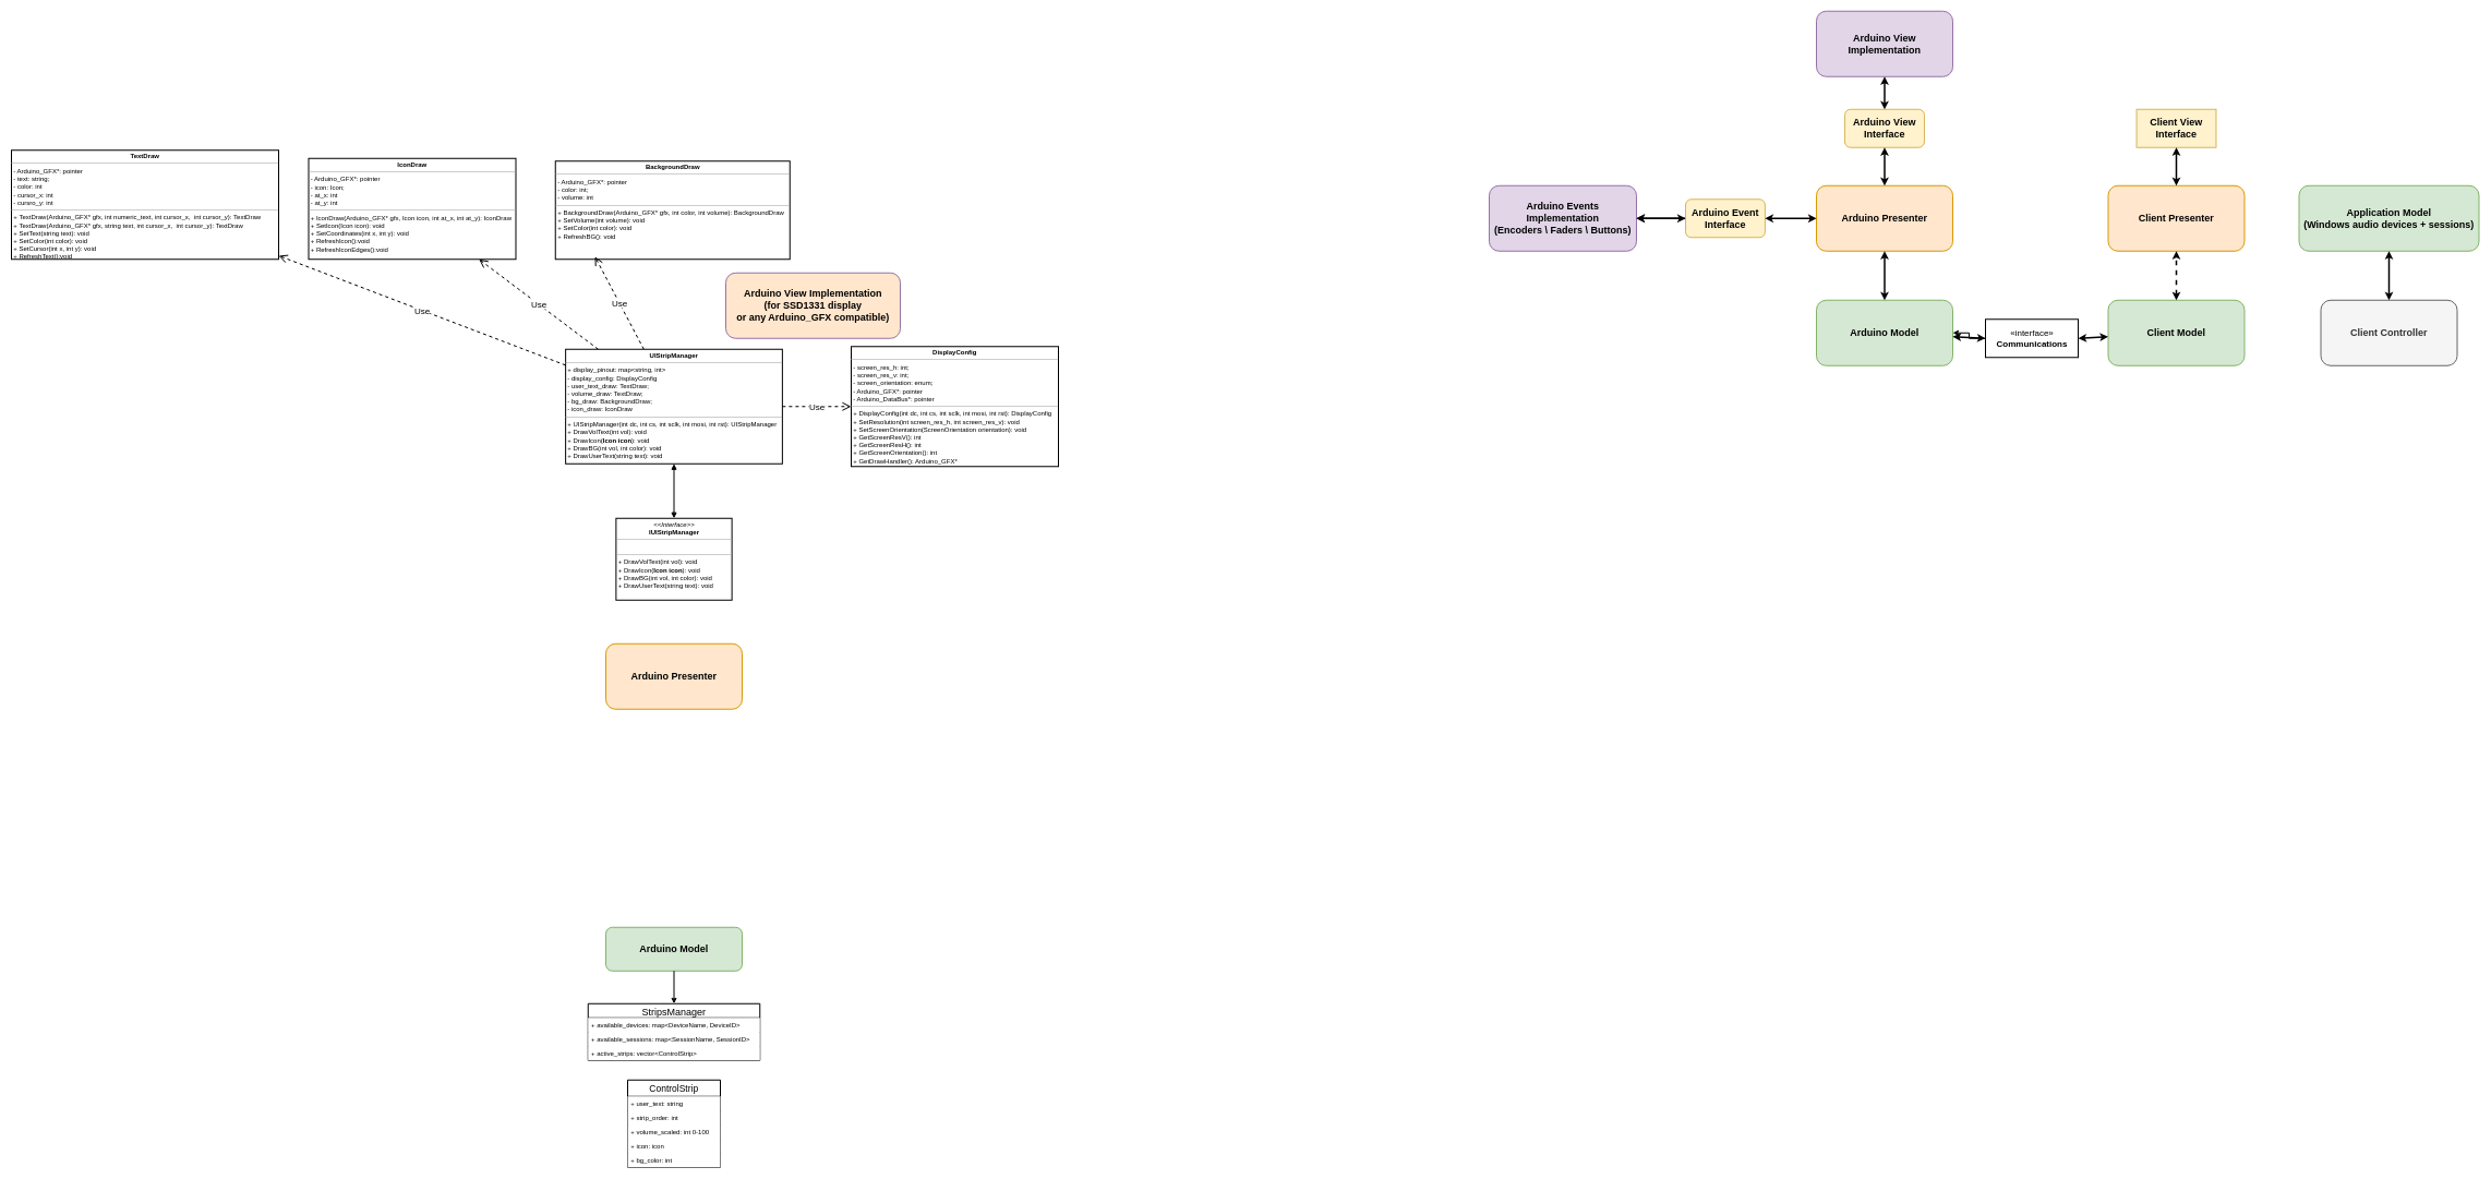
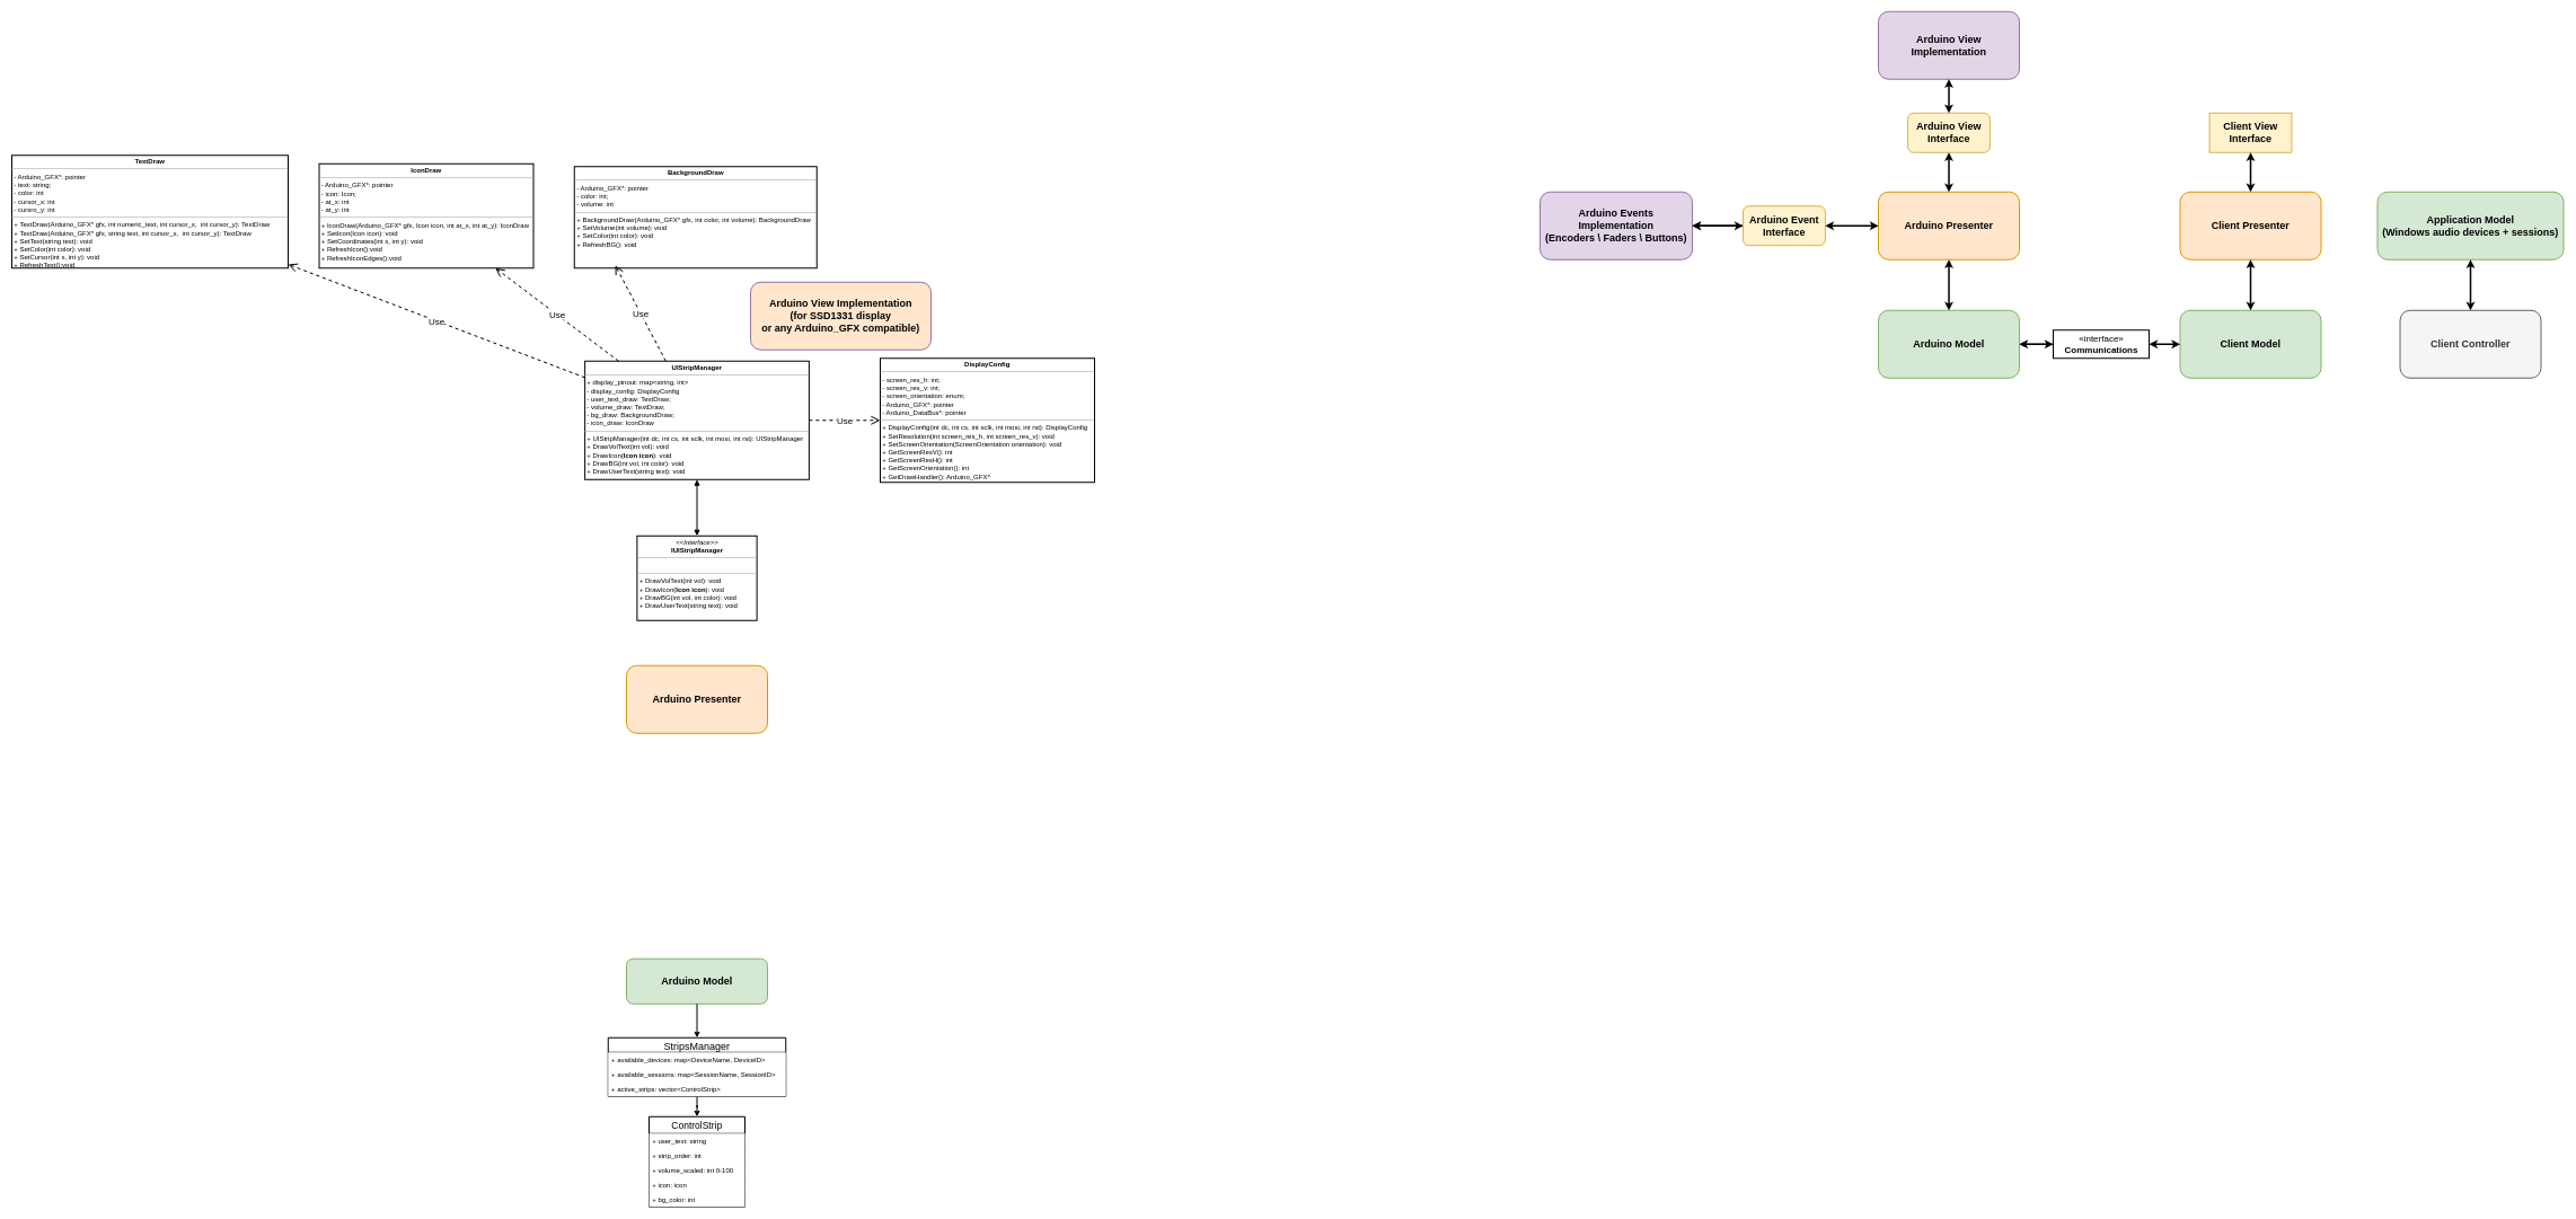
- <mxCell id="20" value="" style="endArrow=classic;startArrow=classic;html=1;fontFamily=Helvetica;fontSize=18;strokeWidth=3;exitX=0.5;exitY=0;exitDx=0;exitDy=0;entryX=0.5;entryY=1;entryDx=0;entryDy=0;dashed=1;" parent="1" source="3" target="11" edge="1"><mxGeometry width="50" height="50" relative="1" as="geometry"><mxPoint x="4000" y="350" as="sourcePoint" /><mxPoint x="4000.015" as="targetPoint" y="280" /></mxGeometry></mxCell>
+ <mxCell id="20" value="" style="endArrow=classic;startArrow=classic;html=1;fontFamily=Helvetica;fontSize=18;strokeWidth=3;exitX=0.5;exitY=0;exitDx=0;exitDy=0;entryX=0.5;entryY=1;entryDx=0;entryDy=0;" parent="1" source="3" target="11" edge="1"><mxGeometry width="50" height="50" relative="1" as="geometry"><mxPoint x="4000" y="350" as="sourcePoint" /><mxPoint x="4000.015" as="targetPoint" y="280" /></mxGeometry></mxCell>
- <mxCell id="37" value="«interface»&lt;br&gt;&lt;b&gt;Communications&lt;/b&gt;" style="html=1;labelBackgroundColor=none;fontFamily=Helvetica;fontSize=16;strokeColor=default;strokeWidth=2;fillColor=default;" parent="1" vertex="1"><mxGeometry x="3640" y="585" width="170" height="70" as="geometry" /></mxCell>
+ <mxCell id="37" value="«interface»&lt;br&gt;&lt;b&gt;Communications&lt;/b&gt;" style="html=1;labelBackgroundColor=none;fontFamily=Helvetica;fontSize=16;strokeColor=default;strokeWidth=2;fillColor=default;" parent="1" vertex="1"><mxGeometry x="3640" y="585" width="170" height="50" as="geometry" /></mxCell>
+ <mxCell id="24" style="edgeStyle=orthogonalEdgeStyle;rounded=0;orthogonalLoop=1;jettySize=auto;html=1;fontFamily=Helvetica;fontSize=16;strokeWidth=2;" parent="1" source="25" target="29" edge="1"><mxGeometry relative="1" as="geometry" /></mxCell>
